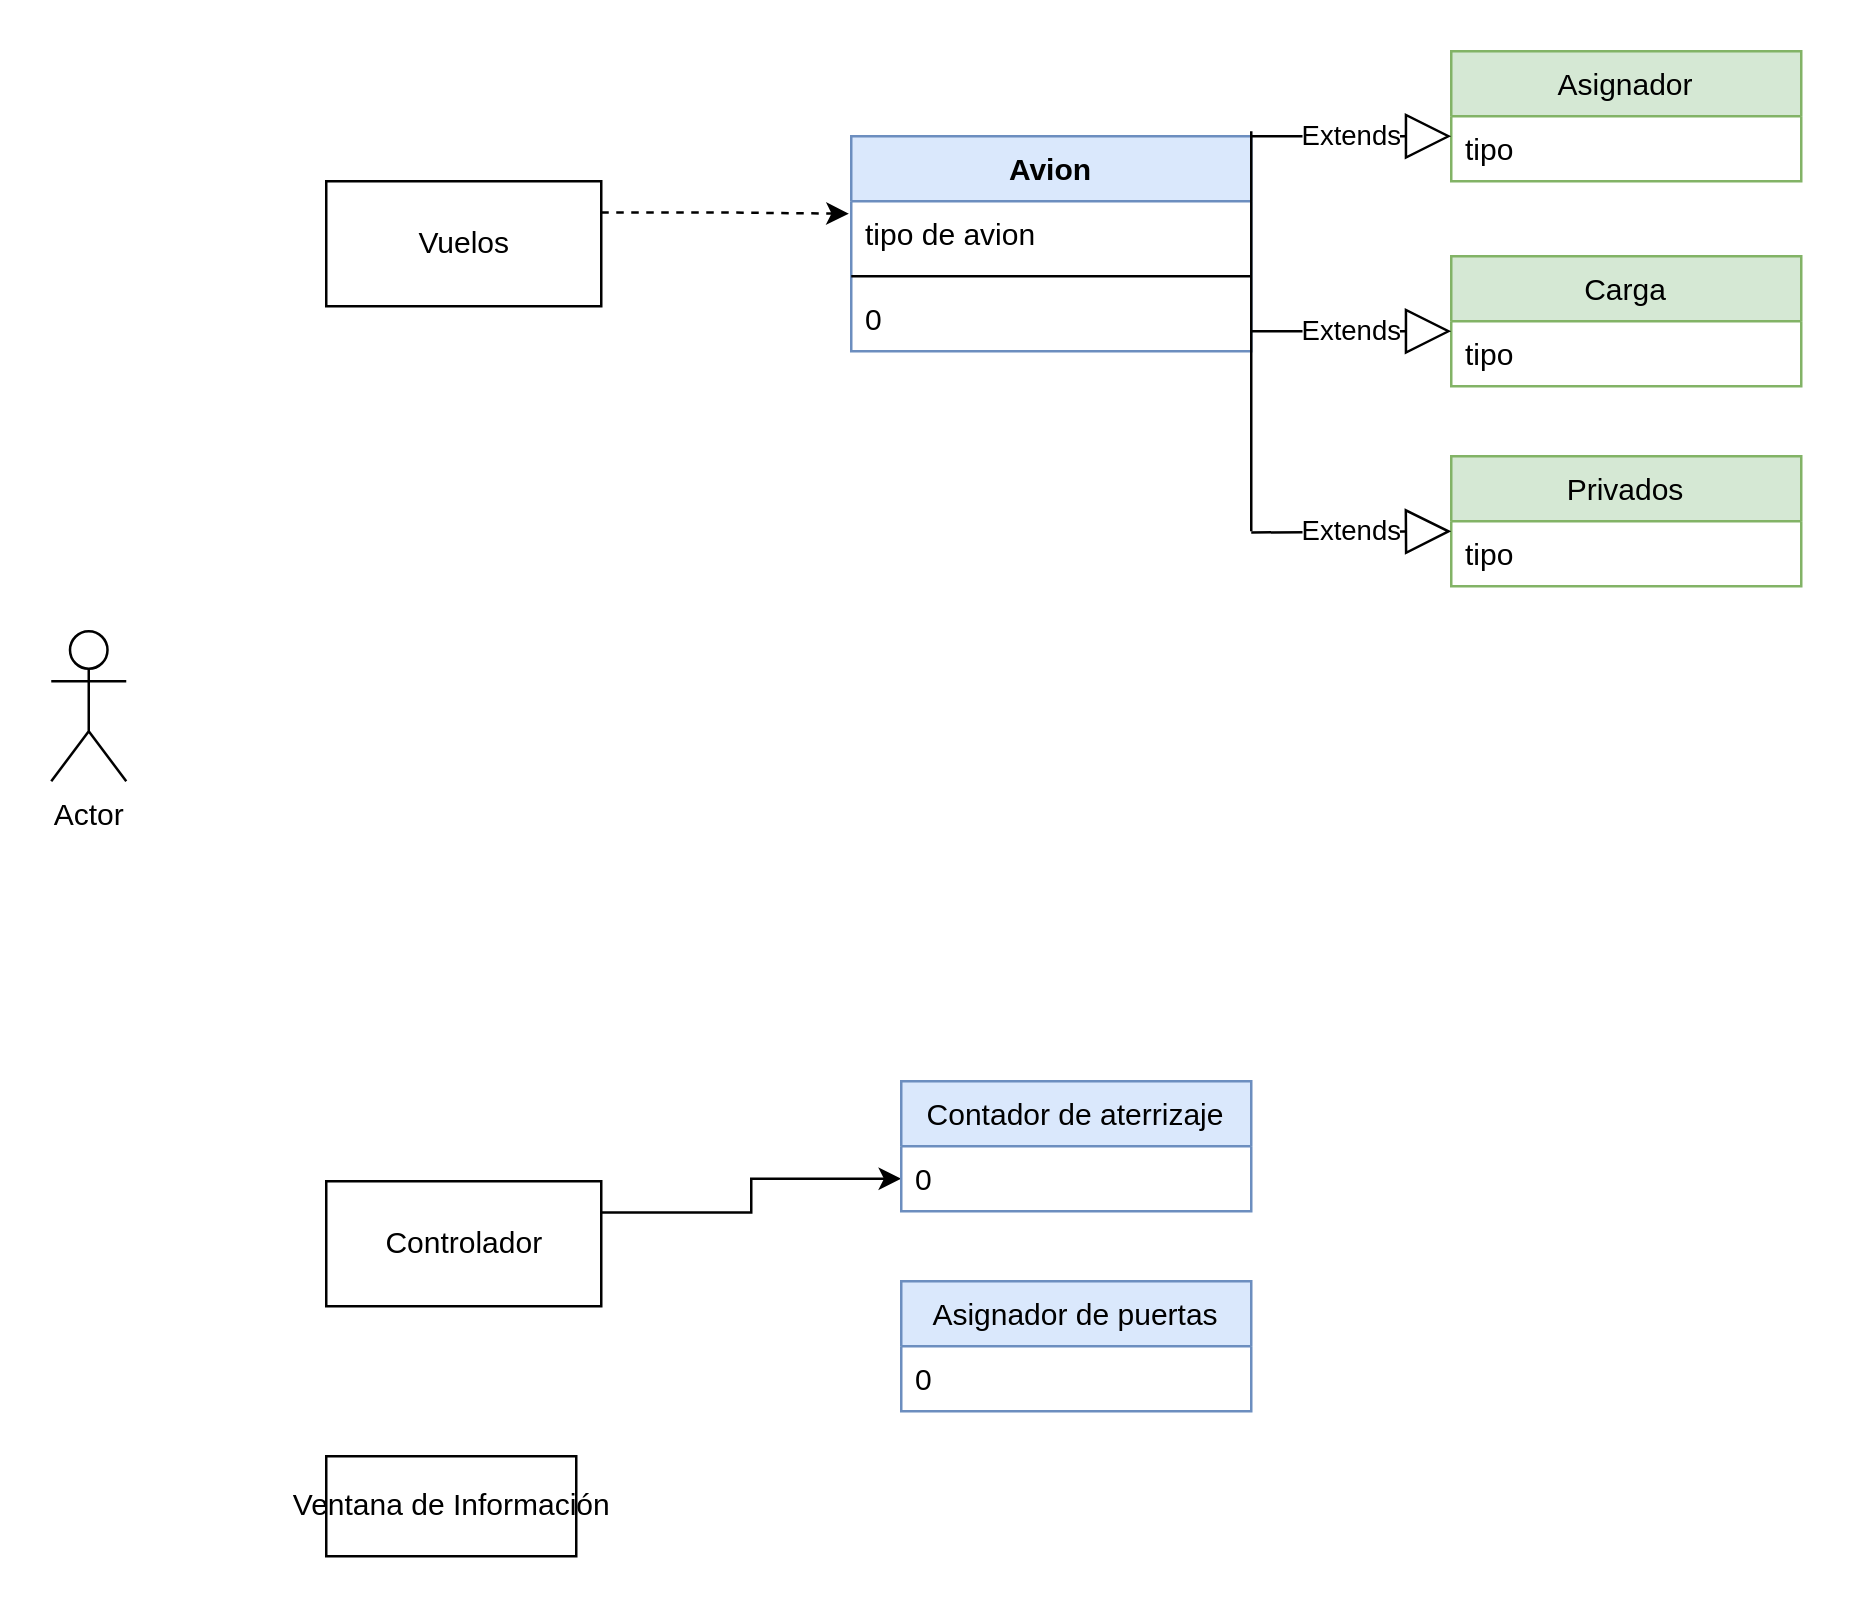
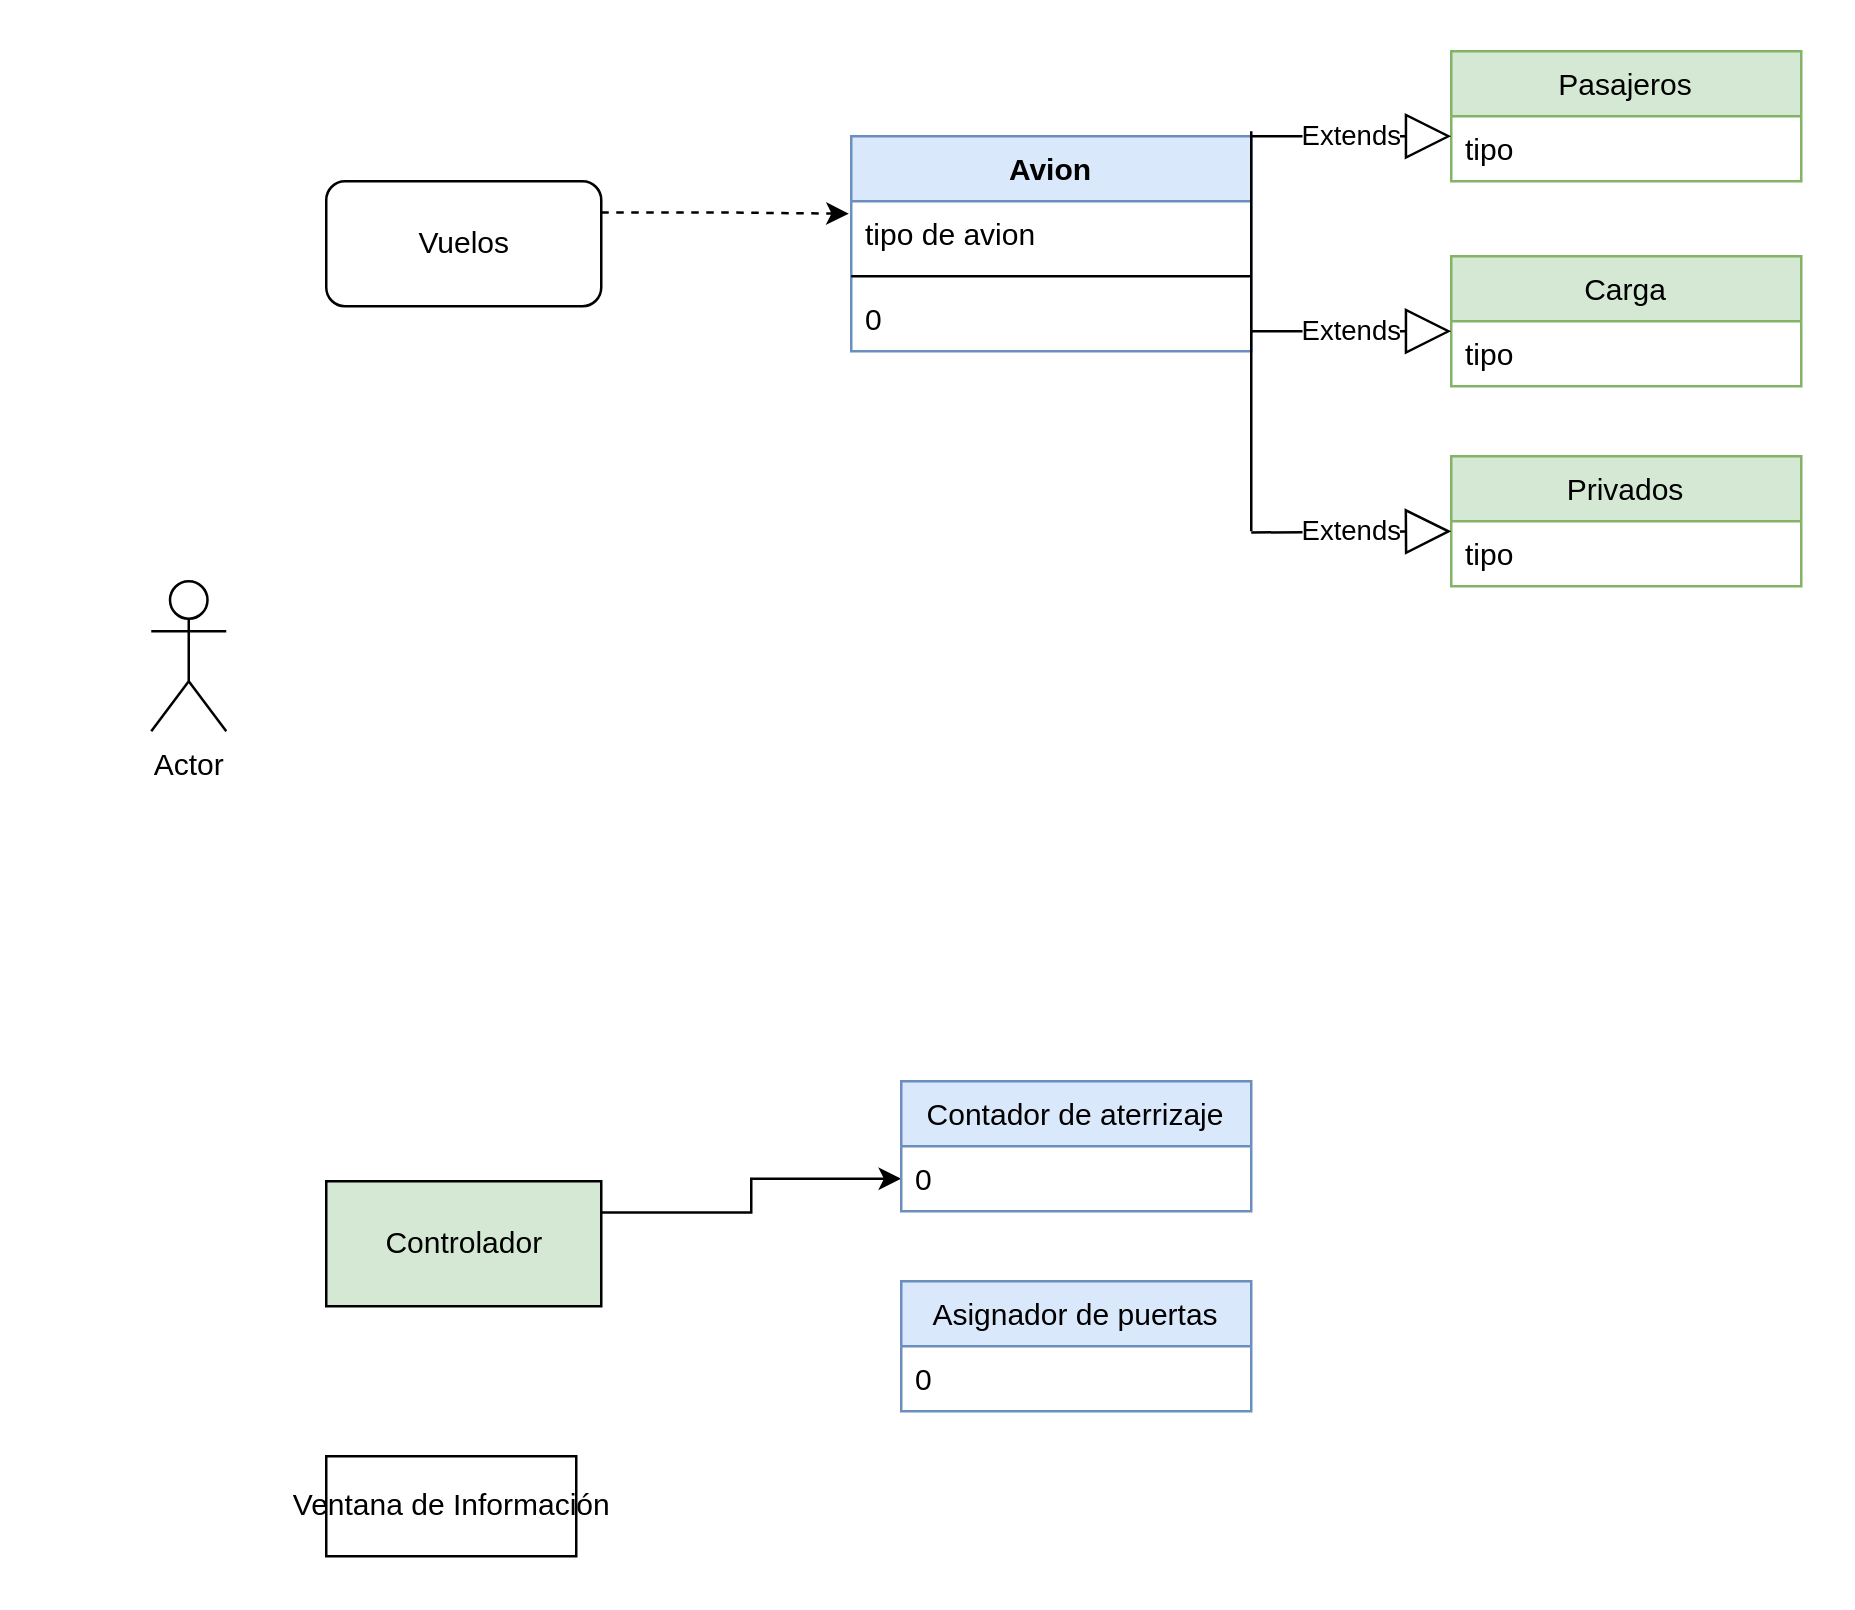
- <mxCell id="14" value="Asignador" style="swimlane;fontStyle=0;childLayout=stackLayout;horizontal=1;startSize=26;fillColor=#d5e8d4;horizontalStack=0;resizeParent=1;resizeParentMax=0;resizeLast=0;collapsible=1;marginBottom=0;strokeColor=#82b366;" vertex="1" parent="1"><mxGeometry x="580" y="20" width="140" height="52" as="geometry" /></mxCell>
+ <mxCell id="14" value="Pasajeros" style="swimlane;fontStyle=0;childLayout=stackLayout;horizontal=1;startSize=26;fillColor=#d5e8d4;horizontalStack=0;resizeParent=1;resizeParentMax=0;resizeLast=0;collapsible=1;marginBottom=0;strokeColor=#82b366;" vertex="1" parent="1"><mxGeometry x="580" y="20" width="140" height="52" as="geometry" /></mxCell>
- <mxCell id="4" value="Vuelos" style="html=1;" vertex="1" parent="1"><mxGeometry x="130" y="72" width="110" height="50" as="geometry" /></mxCell>
+ <mxCell id="4" value="Vuelos" style="html=1;rounded=1;" vertex="1" parent="1"><mxGeometry x="130" y="72" width="110" height="50" as="geometry" /></mxCell>
- <mxCell id="2" value="Actor" style="shape=umlActor;verticalLabelPosition=bottom;verticalAlign=top;html=1;" vertex="1" parent="1"><mxGeometry x="20" y="252" width="30" height="60" as="geometry" /></mxCell>
+ <mxCell id="2" value="Actor" style="shape=umlActor;verticalLabelPosition=bottom;verticalAlign=top;html=1;" vertex="1" parent="1"><mxGeometry x="60" y="232" width="30" height="60" as="geometry" /></mxCell>
- <mxCell id="6" value="Controlador" style="html=1;" vertex="1" parent="1"><mxGeometry x="130" y="472" width="110" height="50" as="geometry" /></mxCell>
+ <mxCell id="6" value="Controlador" style="html=1;fillColor=#d5e8d4;" vertex="1" parent="1"><mxGeometry x="130" y="472" width="110" height="50" as="geometry" /></mxCell>
